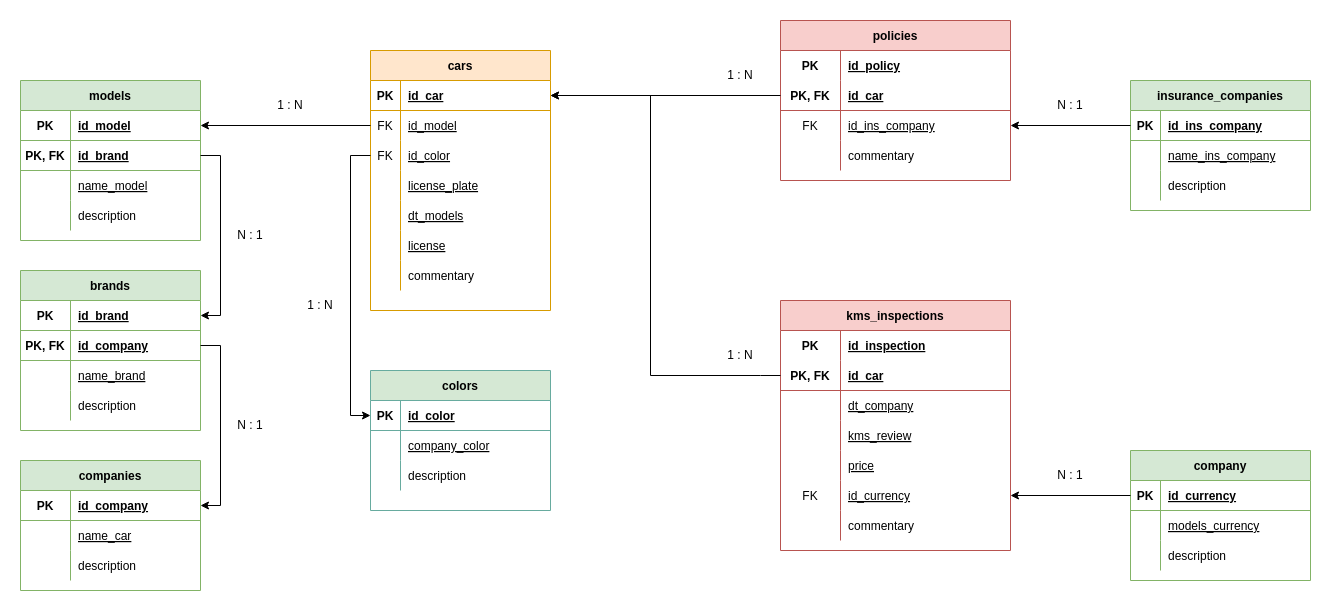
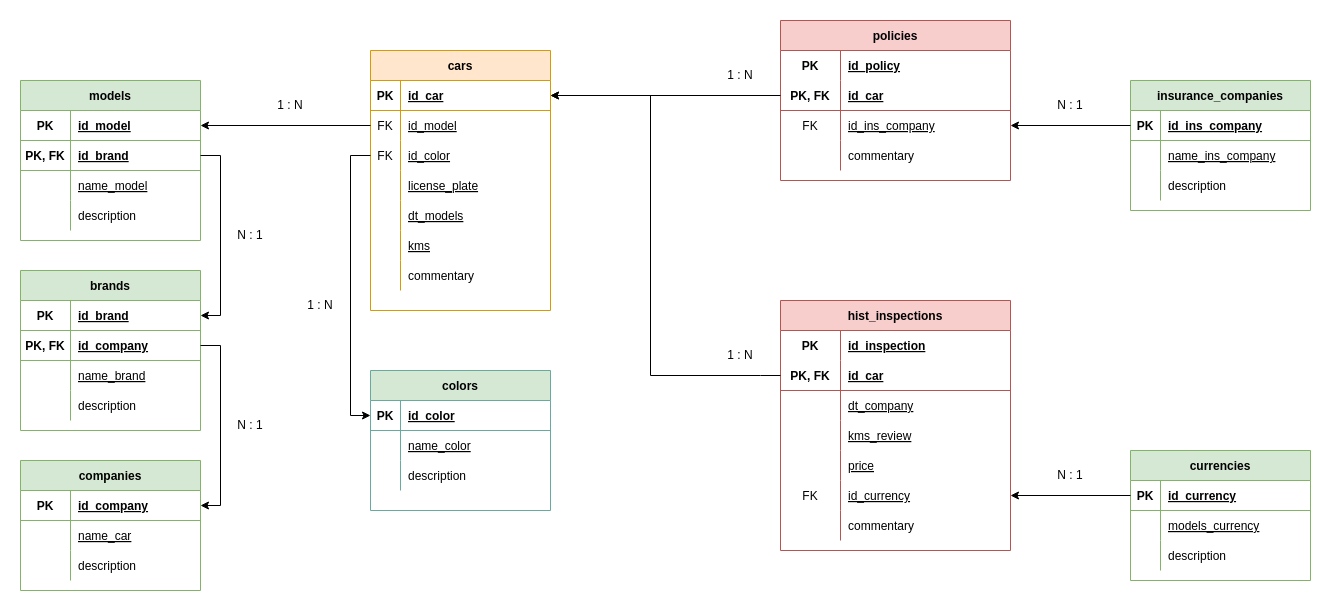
- <mxCell id="20" value="license" style="shape=partialRectangle;connectable=0;fillColor=none;top=0;left=0;bottom=0;right=0;align=left;spacingLeft=6;overflow=hidden;strokeColor=#D79B00;fontStyle=4" parent="18" vertex="1"><mxGeometry x="30" width="150" height="30" as="geometry"><mxRectangle width="150" height="30" as="alternateBounds" /></mxGeometry></mxCell>
+ <mxCell id="20" value="kms" style="shape=partialRectangle;connectable=0;fillColor=none;top=0;left=0;bottom=0;right=0;align=left;spacingLeft=6;overflow=hidden;strokeColor=#D79B00;fontStyle=4" parent="18" vertex="1"><mxGeometry x="30" width="150" height="30" as="geometry"><mxRectangle width="150" height="30" as="alternateBounds" /></mxGeometry></mxCell>
- <mxCell id="24" value="kms_inspections" style="shape=table;startSize=30;container=1;collapsible=1;childLayout=tableLayout;fixedRows=1;rowLines=0;fontStyle=1;align=center;resizeLast=1;strokeColor=#B85450;fillColor=#f8cecc;" parent="1" vertex="1"><mxGeometry x="780" y="300" width="230" height="250" as="geometry" /></mxCell>
+ <mxCell id="24" value="hist_inspections" style="shape=table;startSize=30;container=1;collapsible=1;childLayout=tableLayout;fixedRows=1;rowLines=0;fontStyle=1;align=center;resizeLast=1;strokeColor=#B85450;fillColor=#f8cecc;" parent="1" vertex="1"><mxGeometry x="780" y="300" width="230" height="250" as="geometry" /></mxCell>
- <mxCell id="88" value="company_color" style="shape=partialRectangle;connectable=0;fillColor=none;top=0;left=0;bottom=0;right=0;align=left;spacingLeft=6;overflow=hidden;strokeColor=#67AB9F;fontStyle=4" parent="86" vertex="1"><mxGeometry x="30" width="150" height="30" as="geometry"><mxRectangle width="150" height="30" as="alternateBounds" /></mxGeometry></mxCell>
+ <mxCell id="88" value="name_color" style="shape=partialRectangle;connectable=0;fillColor=none;top=0;left=0;bottom=0;right=0;align=left;spacingLeft=6;overflow=hidden;strokeColor=#67AB9F;fontStyle=4" parent="86" vertex="1"><mxGeometry x="30" width="150" height="30" as="geometry"><mxRectangle width="150" height="30" as="alternateBounds" /></mxGeometry></mxCell>
- <mxCell id="72" value="company" style="shape=table;startSize=30;container=1;collapsible=1;childLayout=tableLayout;fixedRows=1;rowLines=0;fontStyle=1;align=center;resizeLast=1;strokeColor=#82B366;fillColor=#D5E8D4;" parent="1" vertex="1"><mxGeometry x="1130" y="450" width="180" height="130" as="geometry" /></mxCell>
+ <mxCell id="72" value="currencies" style="shape=table;startSize=30;container=1;collapsible=1;childLayout=tableLayout;fixedRows=1;rowLines=0;fontStyle=1;align=center;resizeLast=1;strokeColor=#82B366;fillColor=#D5E8D4;" parent="1" vertex="1"><mxGeometry x="1130" y="450" width="180" height="130" as="geometry" /></mxCell>
